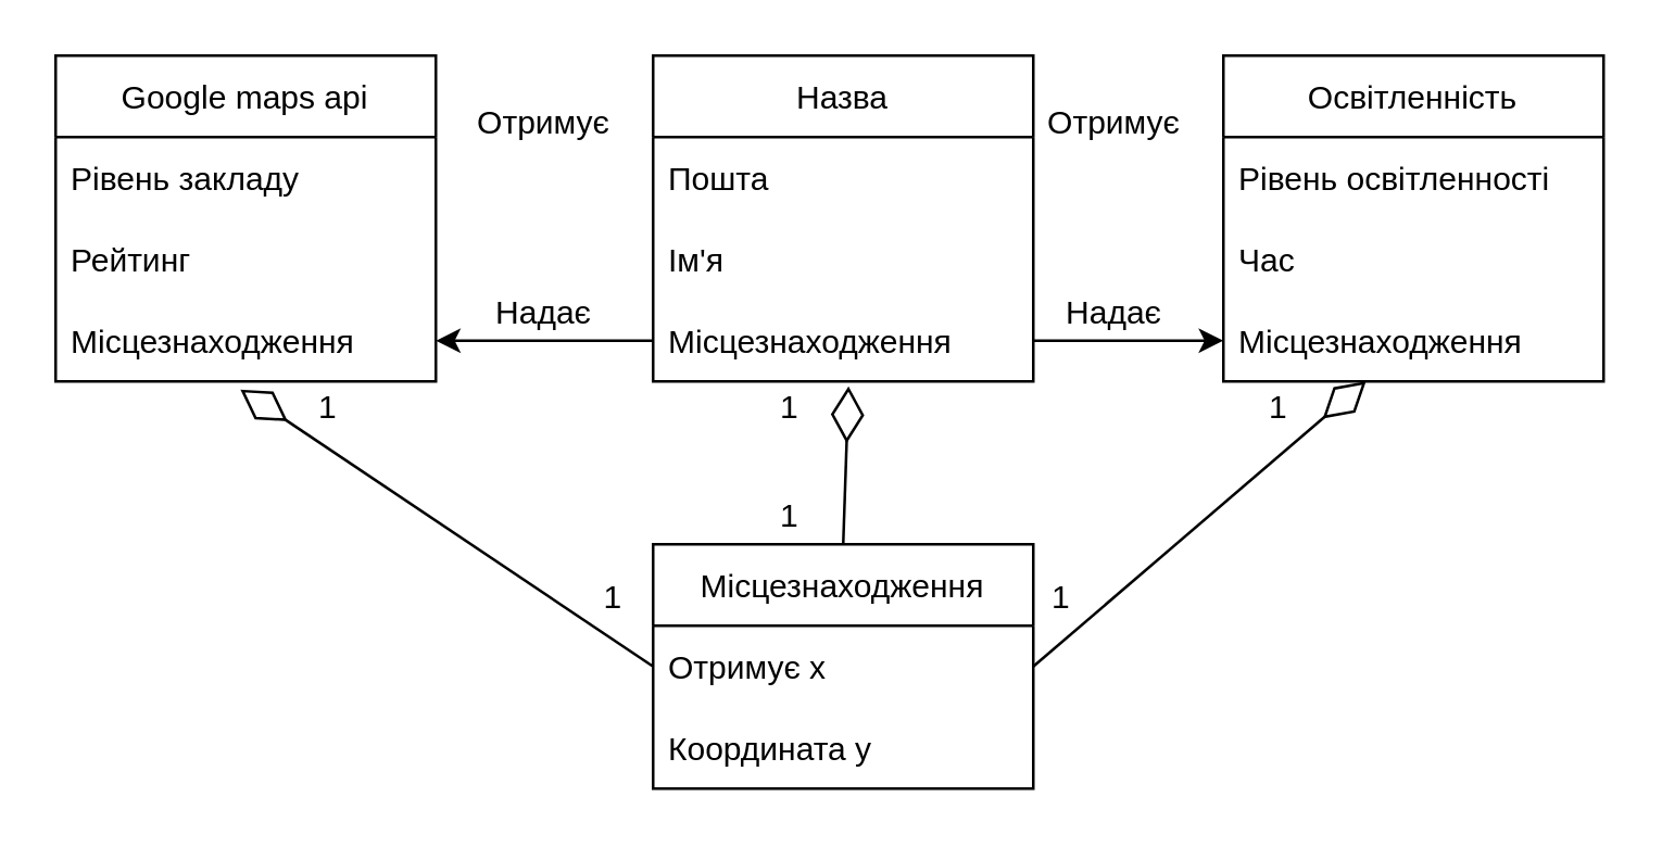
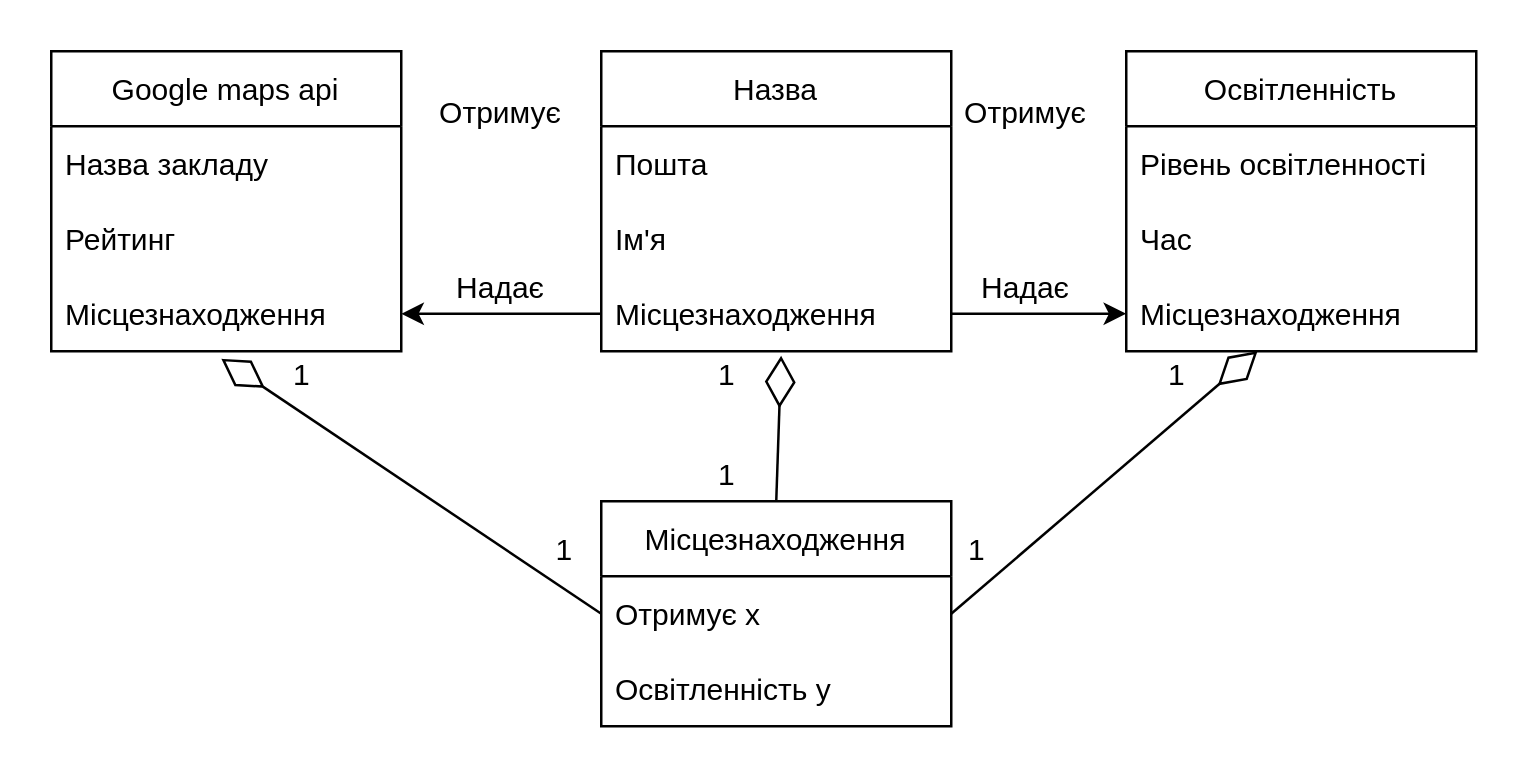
- <mxCell id="8" value="Рівень закладу" style="text;strokeColor=none;fillColor=none;align=left;verticalAlign=middle;spacingLeft=4;spacingRight=4;overflow=hidden;points=[[0,0.5],[1,0.5]];portConstraint=eastwest;rotatable=0;" parent="7" vertex="1"><mxGeometry y="30" width="140" height="30" as="geometry" /></mxCell>
+ <mxCell id="8" value="Назва закладу" style="text;strokeColor=none;fillColor=none;align=left;verticalAlign=middle;spacingLeft=4;spacingRight=4;overflow=hidden;points=[[0,0.5],[1,0.5]];portConstraint=eastwest;rotatable=0;" parent="7" vertex="1"><mxGeometry y="30" width="140" height="30" as="geometry" /></mxCell>
- <mxCell id="13" value="Координата у" style="text;strokeColor=none;fillColor=none;align=left;verticalAlign=middle;spacingLeft=4;spacingRight=4;overflow=hidden;points=[[0,0.5],[1,0.5]];portConstraint=eastwest;rotatable=0;" parent="11" vertex="1"><mxGeometry y="60" width="140" height="30" as="geometry" /></mxCell>
+ <mxCell id="13" value="Освітленність у" style="text;strokeColor=none;fillColor=none;align=left;verticalAlign=middle;spacingLeft=4;spacingRight=4;overflow=hidden;points=[[0,0.5],[1,0.5]];portConstraint=eastwest;rotatable=0;" parent="11" vertex="1"><mxGeometry y="60" width="140" height="30" as="geometry" /></mxCell>
